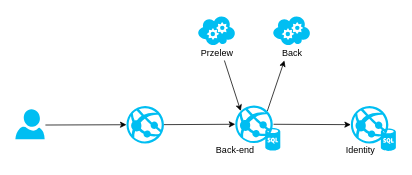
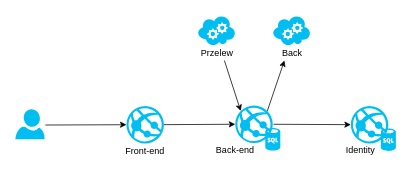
+ <mxCell id="9" value="Front-end" style="text;html=1;strokeColor=none;fillColor=none;align=center;verticalAlign=middle;whiteSpace=wrap;rounded=0;" parent="1" vertex="1"><mxGeometry x="163" y="190.5" width="60" height="20" as="geometry" /></mxCell>
